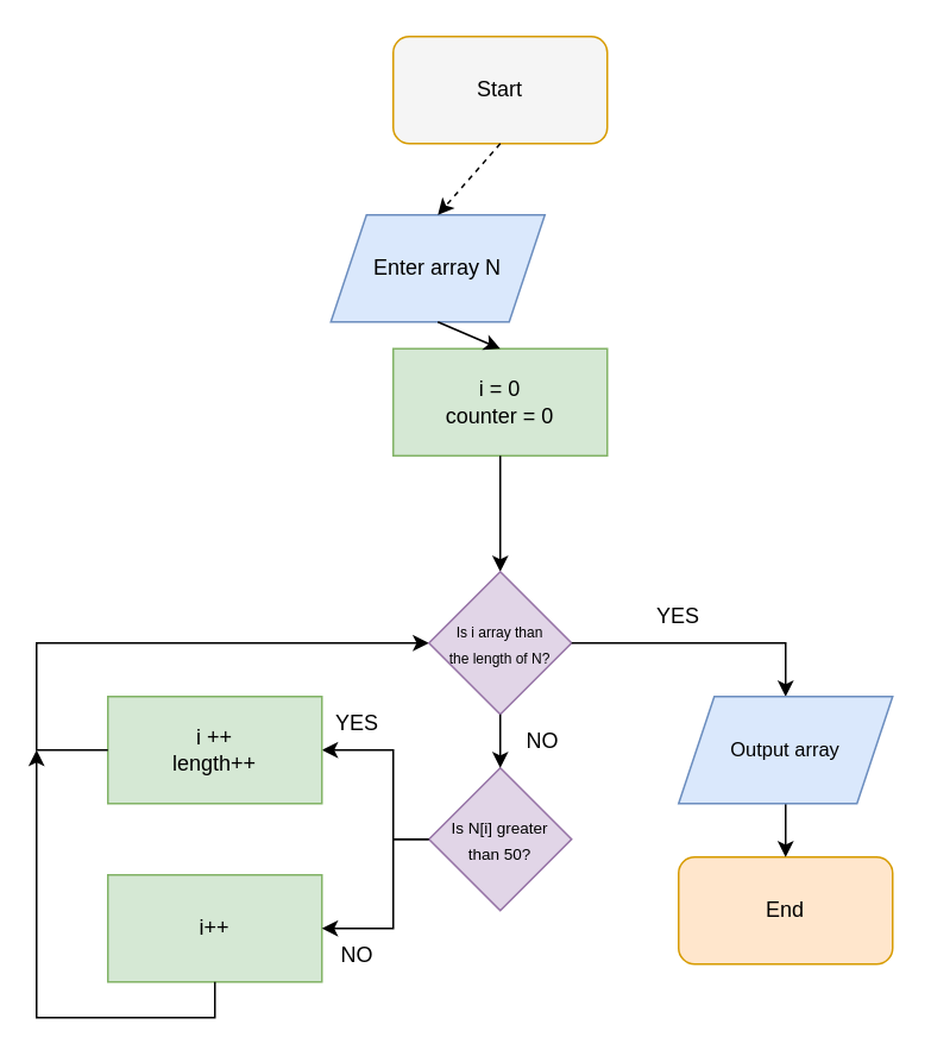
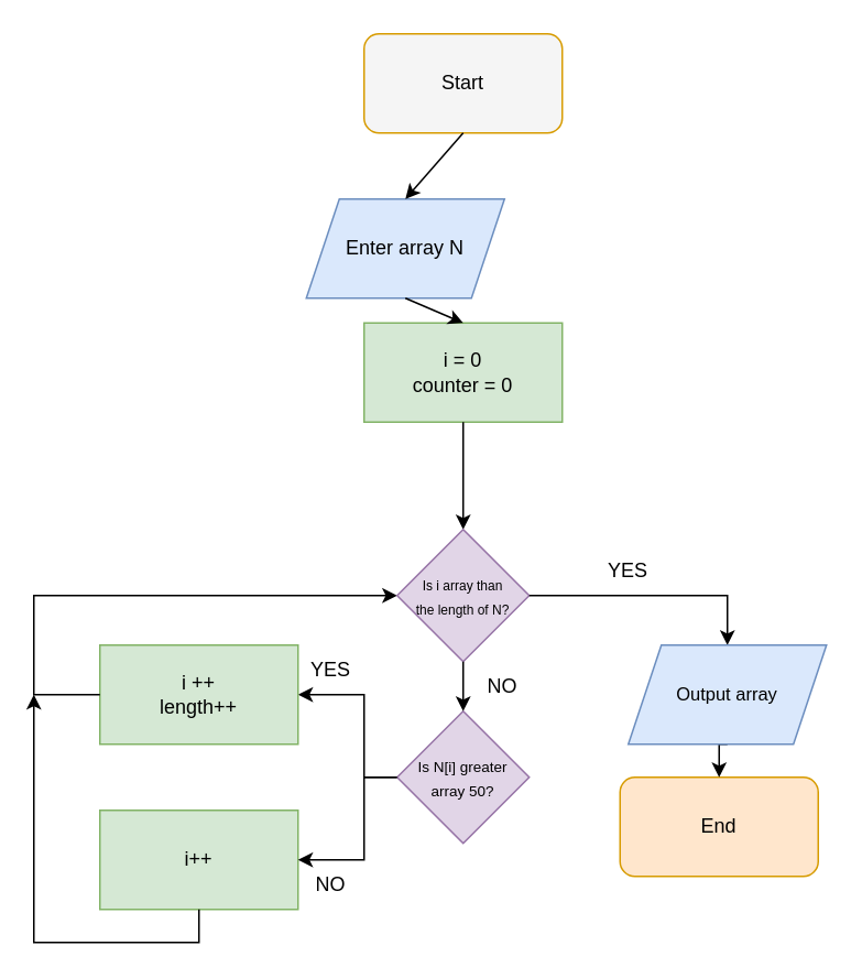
- <mxCell id="14" value="" style="endArrow=classic;html=1;rounded=0;entryX=0.5;entryY=0;entryDx=0;entryDy=0;exitX=0.5;exitY=1;exitDx=0;exitDy=0;dashed=1;" edge="1" parent="1" source="2" target="5"><mxGeometry width="50" height="50" relative="1" as="geometry"><mxPoint x="250" y="210" as="sourcePoint" /><mxPoint x="300" y="160" as="targetPoint" /></mxGeometry></mxCell>
+ <mxCell id="14" value="" style="endArrow=classic;html=1;rounded=0;entryX=0.5;entryY=0;entryDx=0;entryDy=0;exitX=0.5;exitY=1;exitDx=0;exitDy=0;" edge="1" parent="1" source="2" target="5"><mxGeometry width="50" height="50" relative="1" as="geometry"><mxPoint x="250" y="210" as="sourcePoint" /><mxPoint x="300" y="160" as="targetPoint" /></mxGeometry></mxCell>
- <mxCell id="4" value="&lt;font style=&quot;font-size: 9px&quot;&gt;Is N[i] greater &lt;br&gt;than 50?&lt;/font&gt;" style="rhombus;whiteSpace=wrap;html=1;fillColor=#e1d5e7;strokeColor=#9673a6;" vertex="1" parent="1"><mxGeometry x="240" y="430" width="80" height="80" as="geometry" /></mxCell>
+ <mxCell id="4" value="&lt;font style=&quot;font-size: 9px&quot;&gt;Is N[i] greater &lt;br&gt;array 50?&lt;/font&gt;" style="rhombus;whiteSpace=wrap;html=1;fillColor=#e1d5e7;strokeColor=#9673a6;" vertex="1" parent="1"><mxGeometry x="240" y="430" width="80" height="80" as="geometry" /></mxCell>
- <mxCell id="20" value="&lt;font style=&quot;font-size: 12px&quot;&gt;End&lt;/font&gt;" style="rounded=1;whiteSpace=wrap;html=1;fontSize=8;fillColor=#ffe6cc;strokeColor=#d79b00;" vertex="1" parent="1"><mxGeometry x="380" y="480" width="120" height="60" as="geometry" /></mxCell>
+ <mxCell id="20" value="&lt;font style=&quot;font-size: 12px&quot;&gt;End&lt;/font&gt;" style="rounded=1;whiteSpace=wrap;html=1;fontSize=8;fillColor=#ffe6cc;strokeColor=#d79b00;" vertex="1" parent="1"><mxGeometry x="375" y="470" width="120" height="60" as="geometry" /></mxCell>
